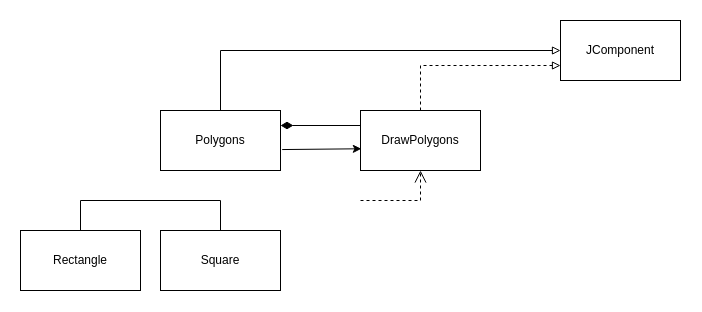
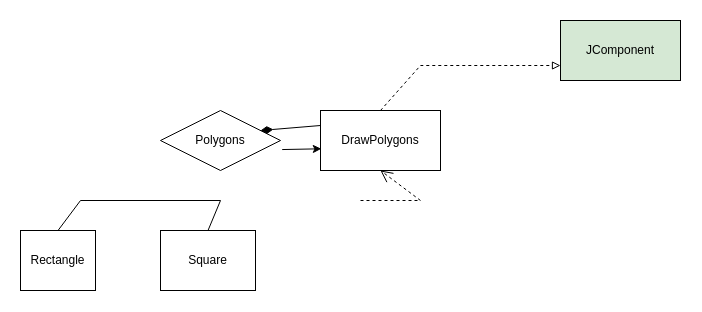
- <mxCell id="9" value="" style="endArrow=block;html=1;rounded=0;exitX=0.5;exitY=0;exitDx=0;exitDy=0;entryX=0;entryY=0.5;entryDx=0;entryDy=0;endFill=0;" edge="1" parent="1" source="3" target="8"><mxGeometry width="50" height="50" relative="1" as="geometry"><mxPoint x="400" y="210" as="sourcePoint" /><mxPoint x="450" y="160" as="targetPoint" /><Array as="points"><mxPoint x="220" y="50" /></Array></mxGeometry></mxCell>
- <mxCell id="8" value="JComponent" style="rounded=0;whiteSpace=wrap;html=1;" vertex="1" parent="1"><mxGeometry x="560" y="20" width="120" height="60" as="geometry" /></mxCell>
+ <mxCell id="8" value="JComponent" style="rounded=0;whiteSpace=wrap;html=1;fillColor=#d5e8d4;" vertex="1" parent="1"><mxGeometry x="560" y="20" width="120" height="60" as="geometry" /></mxCell>
- <mxCell id="3" value="Polygons" style="rounded=0;whiteSpace=wrap;html=1;" vertex="1" parent="1"><mxGeometry x="160" y="110" width="120" height="60" as="geometry" /></mxCell>
+ <mxCell id="3" value="Polygons" style="rhombus;whiteSpace=wrap;html=1;" vertex="1" parent="1"><mxGeometry x="160" y="110" width="120" height="60" as="geometry" /></mxCell>
- <mxCell id="2" value="DrawPolygons" style="rounded=0;whiteSpace=wrap;html=1;" vertex="1" parent="1"><mxGeometry x="360" y="110" width="120" height="60" as="geometry" /></mxCell>
+ <mxCell id="2" value="DrawPolygons" style="rounded=0;whiteSpace=wrap;html=1;" vertex="1" parent="1"><mxGeometry x="320" y="110" width="120" height="60" as="geometry" /></mxCell>
- <mxCell id="4" value="Rectangle" style="rounded=0;whiteSpace=wrap;html=1;" vertex="1" parent="1"><mxGeometry x="20" y="230" width="120" height="60" as="geometry" /></mxCell>
+ <mxCell id="4" value="Rectangle" style="rounded=0;whiteSpace=wrap;html=1;" vertex="1" parent="1"><mxGeometry x="20" y="230" width="75" height="60" as="geometry" /></mxCell>
- <mxCell id="5" value="Square" style="whiteSpace=wrap;html=1;" vertex="1" parent="1"><mxGeometry x="160" y="230" width="120" height="60" as="geometry" /></mxCell>
+ <mxCell id="5" value="Square" style="whiteSpace=wrap;html=1;" vertex="1" parent="1"><mxGeometry x="160" y="230" width="95" height="60" as="geometry" /></mxCell>
